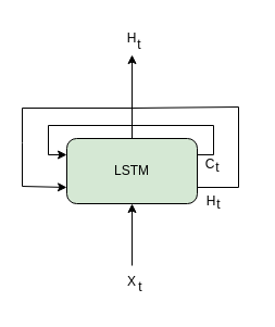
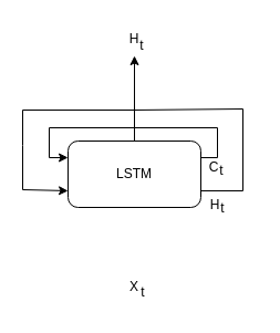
- <mxCell id="2" value="LSTM" style="rounded=1;whiteSpace=wrap;html=1;fillColor=#d5e8d4;" parent="1" vertex="1"><mxGeometry x="61" y="127" width="120" height="60" as="geometry" /></mxCell>
+ <mxCell id="2" value="LSTM" style="rounded=1;whiteSpace=wrap;html=1;" parent="1" vertex="1"><mxGeometry x="61" y="127" width="120" height="60" as="geometry" /></mxCell>
- <mxCell id="5" value="" style="endArrow=classic;html=1;rounded=0;exitX=0.5;exitY=0;exitDx=0;exitDy=0;entryX=0.5;entryY=1;entryDx=0;entryDy=0;" parent="1" source="3" target="2" edge="1"><mxGeometry width="50" height="50" relative="1" as="geometry"><mxPoint x="74" y="233" as="sourcePoint" /><mxPoint x="124" y="183" as="targetPoint" /></mxGeometry></mxCell>
